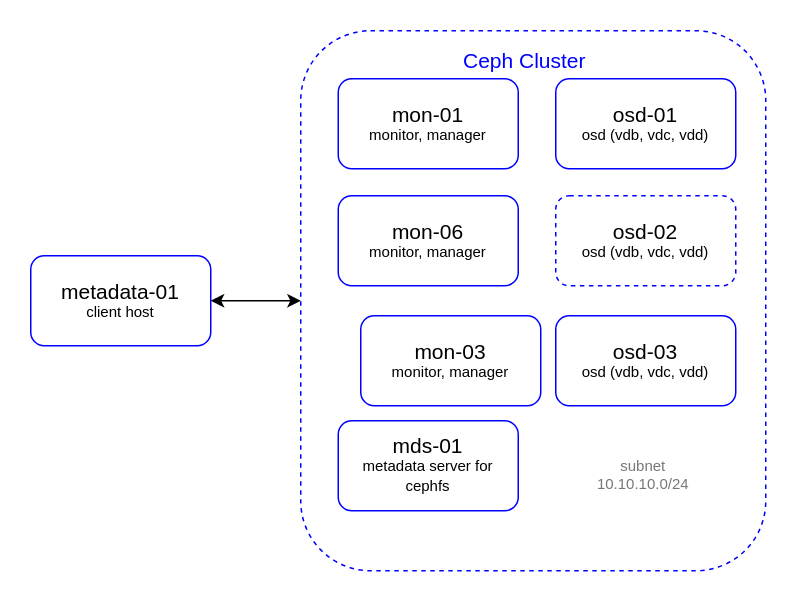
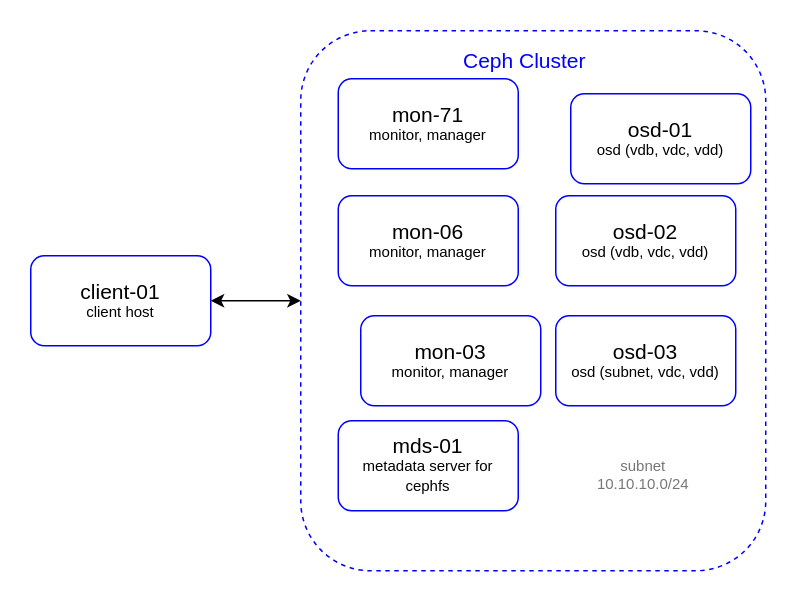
- <mxCell id="4" value="&lt;p style=&quot;line-height: 100%&quot;&gt;&lt;span style=&quot;font-size: 14px&quot;&gt;mon-01&lt;/span&gt;&lt;br&gt;&lt;span style=&quot;font-size: 10px&quot;&gt;monitor, manager&lt;/span&gt;&lt;/p&gt;" style="rounded=1;whiteSpace=wrap;html=1;strokeColor=#0000FF;" parent="1" vertex="1"><mxGeometry x="225" y="52" width="120" height="60" as="geometry" /></mxCell>
+ <mxCell id="4" value="&lt;p style=&quot;line-height: 100%&quot;&gt;&lt;span style=&quot;font-size: 14px&quot;&gt;mon-71&lt;/span&gt;&lt;br&gt;&lt;span style=&quot;font-size: 10px&quot;&gt;monitor, manager&lt;/span&gt;&lt;/p&gt;" style="rounded=1;whiteSpace=wrap;html=1;strokeColor=#0000FF;" parent="1" vertex="1"><mxGeometry x="225" y="52" width="120" height="60" as="geometry" /></mxCell>
- <mxCell id="11" value="&lt;p style=&quot;line-height: 100%&quot;&gt;&lt;font&gt;&lt;span style=&quot;font-size: 14px&quot;&gt;osd-01&lt;br&gt;&lt;/span&gt;&lt;/font&gt;&lt;span style=&quot;font-size: 10px&quot;&gt;osd (vdb, vdc, vdd)&lt;/span&gt;&lt;/p&gt;" style="rounded=1;whiteSpace=wrap;html=1;strokeColor=#0000FF;" parent="1" vertex="1"><mxGeometry x="370" y="52" width="120" height="60" as="geometry" /></mxCell>
+ <mxCell id="11" value="&lt;p style=&quot;line-height: 100%&quot;&gt;&lt;font&gt;&lt;span style=&quot;font-size: 14px&quot;&gt;osd-01&lt;br&gt;&lt;/span&gt;&lt;/font&gt;&lt;span style=&quot;font-size: 10px&quot;&gt;osd (vdb, vdc, vdd)&lt;/span&gt;&lt;/p&gt;" style="rounded=1;whiteSpace=wrap;html=1;strokeColor=#0000FF;" parent="1" vertex="1"><mxGeometry x="380" y="62" width="120" height="60" as="geometry" /></mxCell>
- <mxCell id="10" value="&lt;p style=&quot;line-height: 100%&quot;&gt;&lt;font&gt;&lt;span style=&quot;font-size: 14px&quot;&gt;osd-02&lt;br&gt;&lt;/span&gt;&lt;/font&gt;&lt;span style=&quot;font-size: 10px&quot;&gt;osd (vdb, vdc, vdd)&lt;/span&gt;&lt;/p&gt;" style="rounded=1;whiteSpace=wrap;html=1;strokeColor=#0000FF;dashed=1;" parent="1" vertex="1"><mxGeometry x="370" y="130" width="120" height="60" as="geometry" /></mxCell>
+ <mxCell id="10" value="&lt;p style=&quot;line-height: 100%&quot;&gt;&lt;font&gt;&lt;span style=&quot;font-size: 14px&quot;&gt;osd-02&lt;br&gt;&lt;/span&gt;&lt;/font&gt;&lt;span style=&quot;font-size: 10px&quot;&gt;osd (vdb, vdc, vdd)&lt;/span&gt;&lt;/p&gt;" style="rounded=1;whiteSpace=wrap;html=1;strokeColor=#0000FF;" parent="1" vertex="1"><mxGeometry x="370" y="130" width="120" height="60" as="geometry" /></mxCell>
- <mxCell id="5" value="&lt;p style=&quot;line-height: 100%&quot;&gt;&lt;span style=&quot;font-size: 14px&quot;&gt;metadata-01&lt;/span&gt;&lt;br&gt;&lt;span style=&quot;font-size: 10px&quot;&gt;client host&lt;/span&gt;&lt;/p&gt;" style="rounded=1;whiteSpace=wrap;html=1;strokeColor=#0000FF;" parent="1" vertex="1"><mxGeometry x="20" y="170" width="120" height="60" as="geometry" /></mxCell>
+ <mxCell id="5" value="&lt;p style=&quot;line-height: 100%&quot;&gt;&lt;span style=&quot;font-size: 14px&quot;&gt;client-01&lt;/span&gt;&lt;br&gt;&lt;span style=&quot;font-size: 10px&quot;&gt;client host&lt;/span&gt;&lt;/p&gt;" style="rounded=1;whiteSpace=wrap;html=1;strokeColor=#0000FF;" parent="1" vertex="1"><mxGeometry x="20" y="170" width="120" height="60" as="geometry" /></mxCell>
- <mxCell id="12" value="&lt;p style=&quot;line-height: 100%&quot;&gt;&lt;font&gt;&lt;span style=&quot;font-size: 14px&quot;&gt;osd-03&lt;br&gt;&lt;/span&gt;&lt;/font&gt;&lt;span style=&quot;font-size: 10px&quot;&gt;osd (vdb, vdc, vdd)&lt;/span&gt;&lt;/p&gt;" style="rounded=1;whiteSpace=wrap;html=1;strokeColor=#0000FF;" parent="1" vertex="1"><mxGeometry x="370" y="210" width="120" height="60" as="geometry" /></mxCell>
+ <mxCell id="12" value="&lt;p style=&quot;line-height: 100%&quot;&gt;&lt;font&gt;&lt;span style=&quot;font-size: 14px&quot;&gt;osd-03&lt;br&gt;&lt;/span&gt;&lt;/font&gt;&lt;span style=&quot;font-size: 10px&quot;&gt;osd (subnet, vdc, vdd)&lt;/span&gt;&lt;/p&gt;" style="rounded=1;whiteSpace=wrap;html=1;strokeColor=#0000FF;" parent="1" vertex="1"><mxGeometry x="370" y="210" width="120" height="60" as="geometry" /></mxCell>
